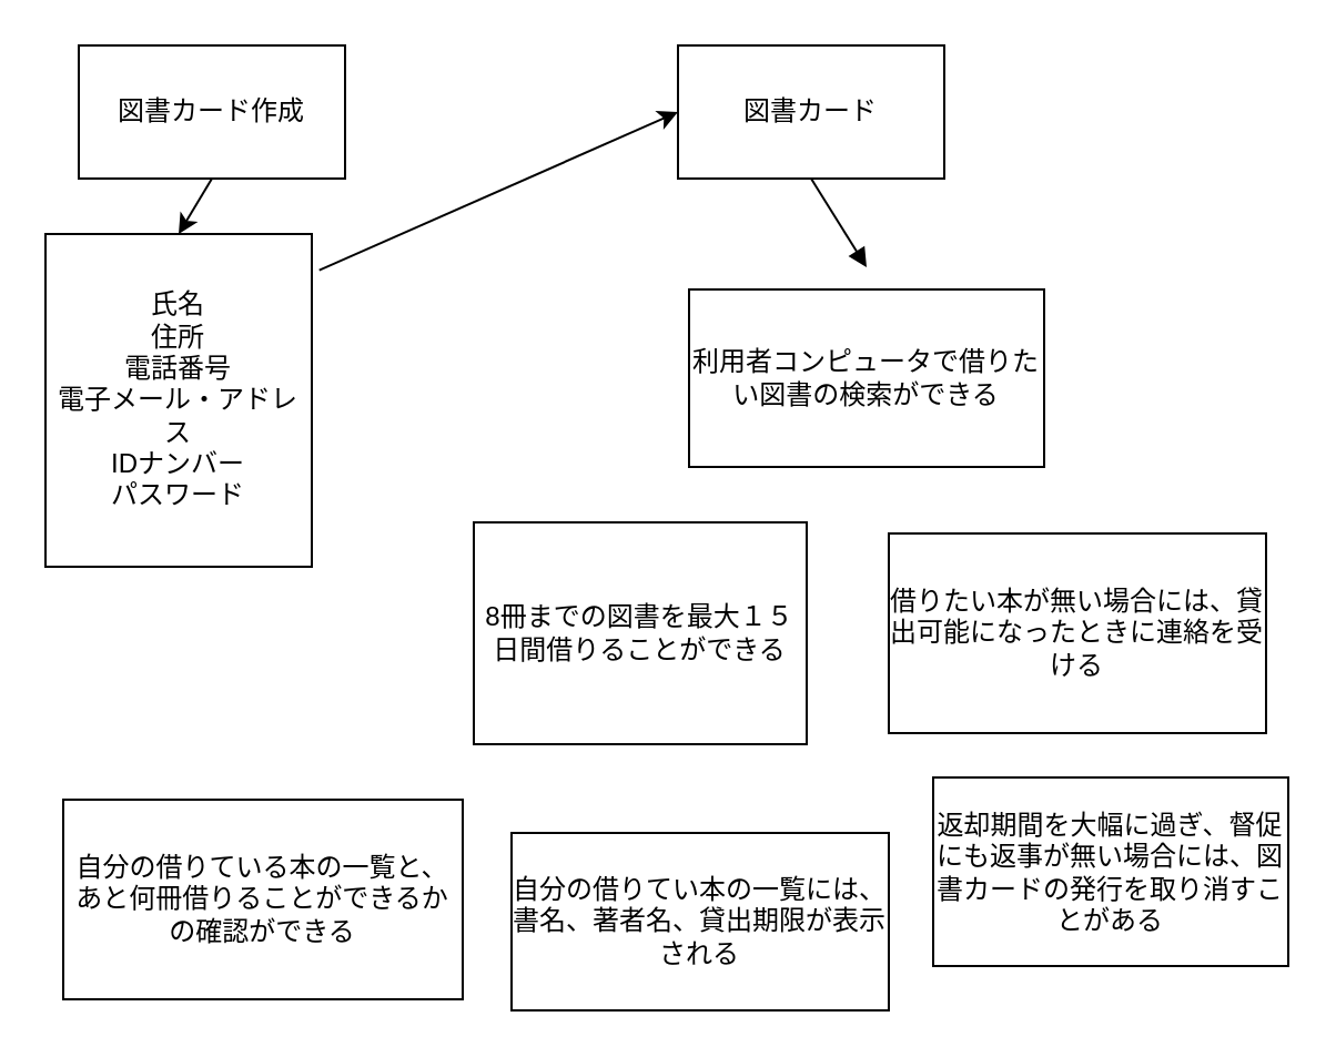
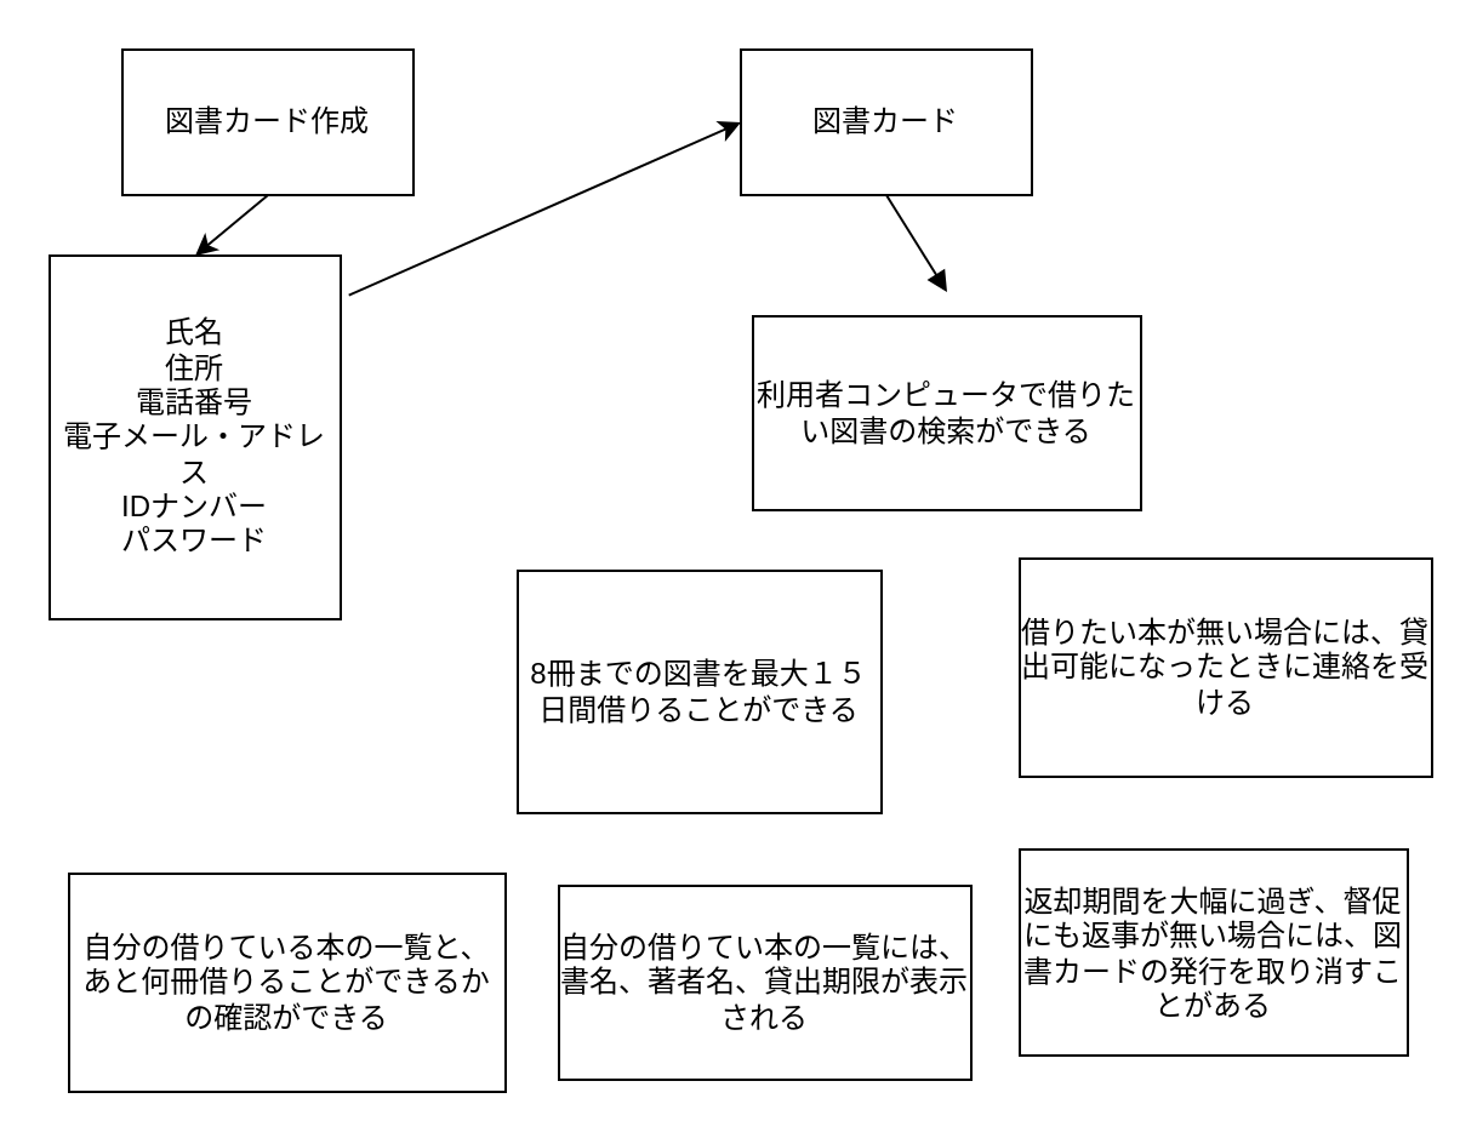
- <mxCell id="4" value="図書カード作成" style="rounded=0;whiteSpace=wrap;html=1;" parent="1" vertex="1"><mxGeometry x="35" y="20" width="120" height="60" as="geometry" /></mxCell>
+ <mxCell id="4" value="図書カード作成" style="rounded=0;whiteSpace=wrap;html=1;" parent="1" vertex="1"><mxGeometry x="50" y="20" width="120" height="60" as="geometry" /></mxCell>
- <mxCell id="10" value="借りたい本が無い場合には、貸出可能になったときに連絡を受ける" style="rounded=0;whiteSpace=wrap;html=1;" parent="1" vertex="1"><mxGeometry x="400" y="240" width="170" height="90" as="geometry" /></mxCell>
+ <mxCell id="10" value="借りたい本が無い場合には、貸出可能になったときに連絡を受ける" style="rounded=0;whiteSpace=wrap;html=1;" parent="1" vertex="1"><mxGeometry x="420" y="230" width="170" height="90" as="geometry" /></mxCell>
- <mxCell id="12" value="自分の借りてい本の一覧には、書名、著者名、貸出期限が表示される" style="rounded=0;whiteSpace=wrap;html=1;" parent="1" vertex="1"><mxGeometry x="230" y="375" width="170" height="80" as="geometry" /></mxCell>
+ <mxCell id="12" value="自分の借りてい本の一覧には、書名、著者名、貸出期限が表示される" style="rounded=0;whiteSpace=wrap;html=1;" parent="1" vertex="1"><mxGeometry x="230" y="365" width="170" height="80" as="geometry" /></mxCell>
